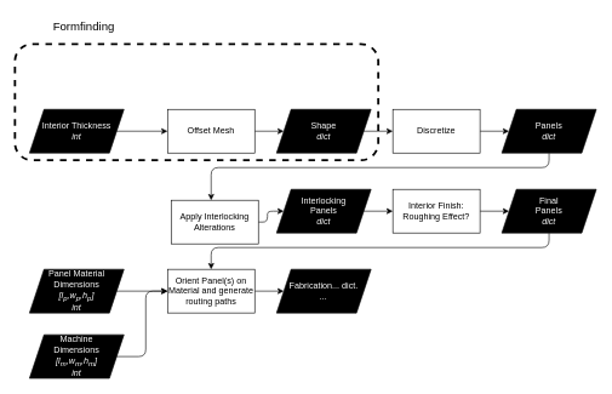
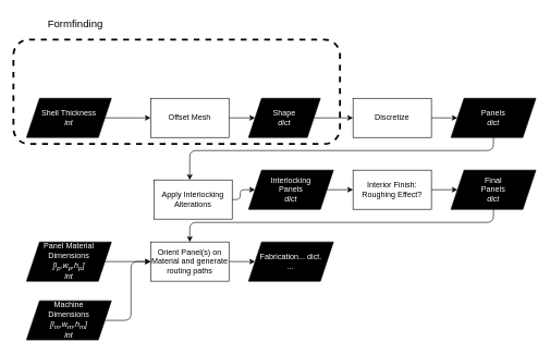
- <mxCell id="5" value="Interior Thickness&lt;br&gt;&lt;i&gt;int&lt;/i&gt;" style="shape=parallelogram;perimeter=parallelogramPerimeter;whiteSpace=wrap;html=1;fixedSize=1;fillColor=#000000;fontColor=#FFFFFF;" parent="1" vertex="1"><mxGeometry x="40" y="150" width="130" height="60" as="geometry" /></mxCell>
+ <mxCell id="5" value="Shell Thickness&lt;br&gt;&lt;i&gt;int&lt;/i&gt;" style="shape=parallelogram;perimeter=parallelogramPerimeter;whiteSpace=wrap;html=1;fixedSize=1;fillColor=#000000;fontColor=#FFFFFF;" parent="1" vertex="1"><mxGeometry x="40" y="150" width="130" height="60" as="geometry" /></mxCell>
- <mxCell id="7" value="Shape&lt;br&gt;&lt;i&gt;dict&lt;/i&gt;" style="shape=parallelogram;perimeter=parallelogramPerimeter;whiteSpace=wrap;html=1;fixedSize=1;fillColor=#000000;fontColor=#FFFFFF;" parent="1" vertex="1"><mxGeometry x="380" y="150" width="130" height="60" as="geometry" /></mxCell>
+ <mxCell id="7" value="Shape&lt;br&gt;&lt;i&gt;dict&lt;/i&gt;" style="shape=parallelogram;perimeter=parallelogramPerimeter;whiteSpace=wrap;html=1;fixedSize=1;fillColor=#000000;fontColor=#FFFFFF;" parent="1" vertex="1"><mxGeometry x="380" y="150" width="110" height="60" as="geometry" /></mxCell>
